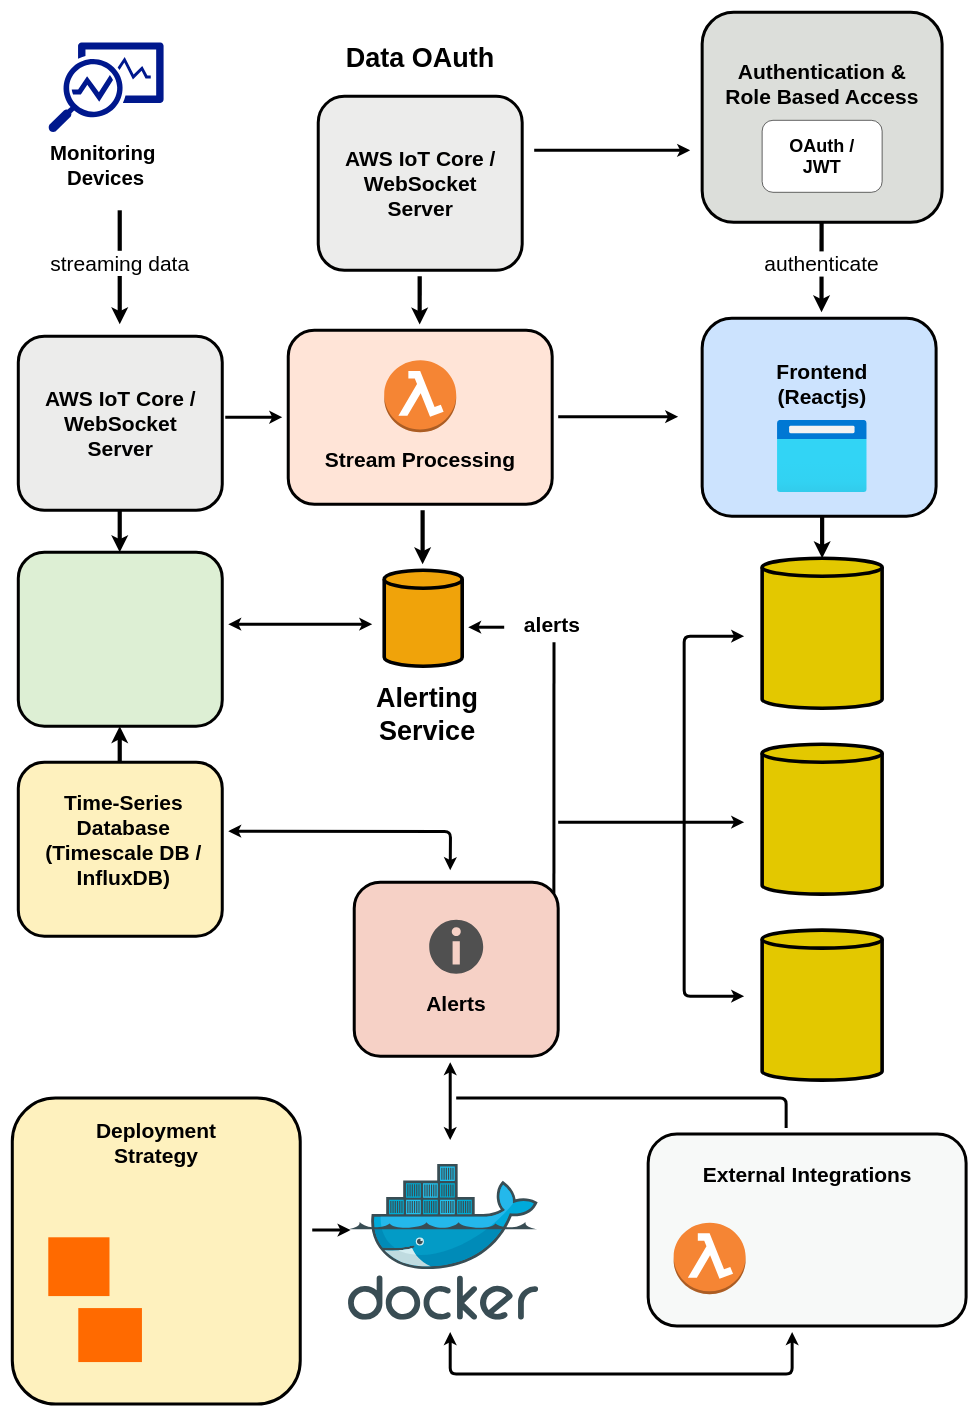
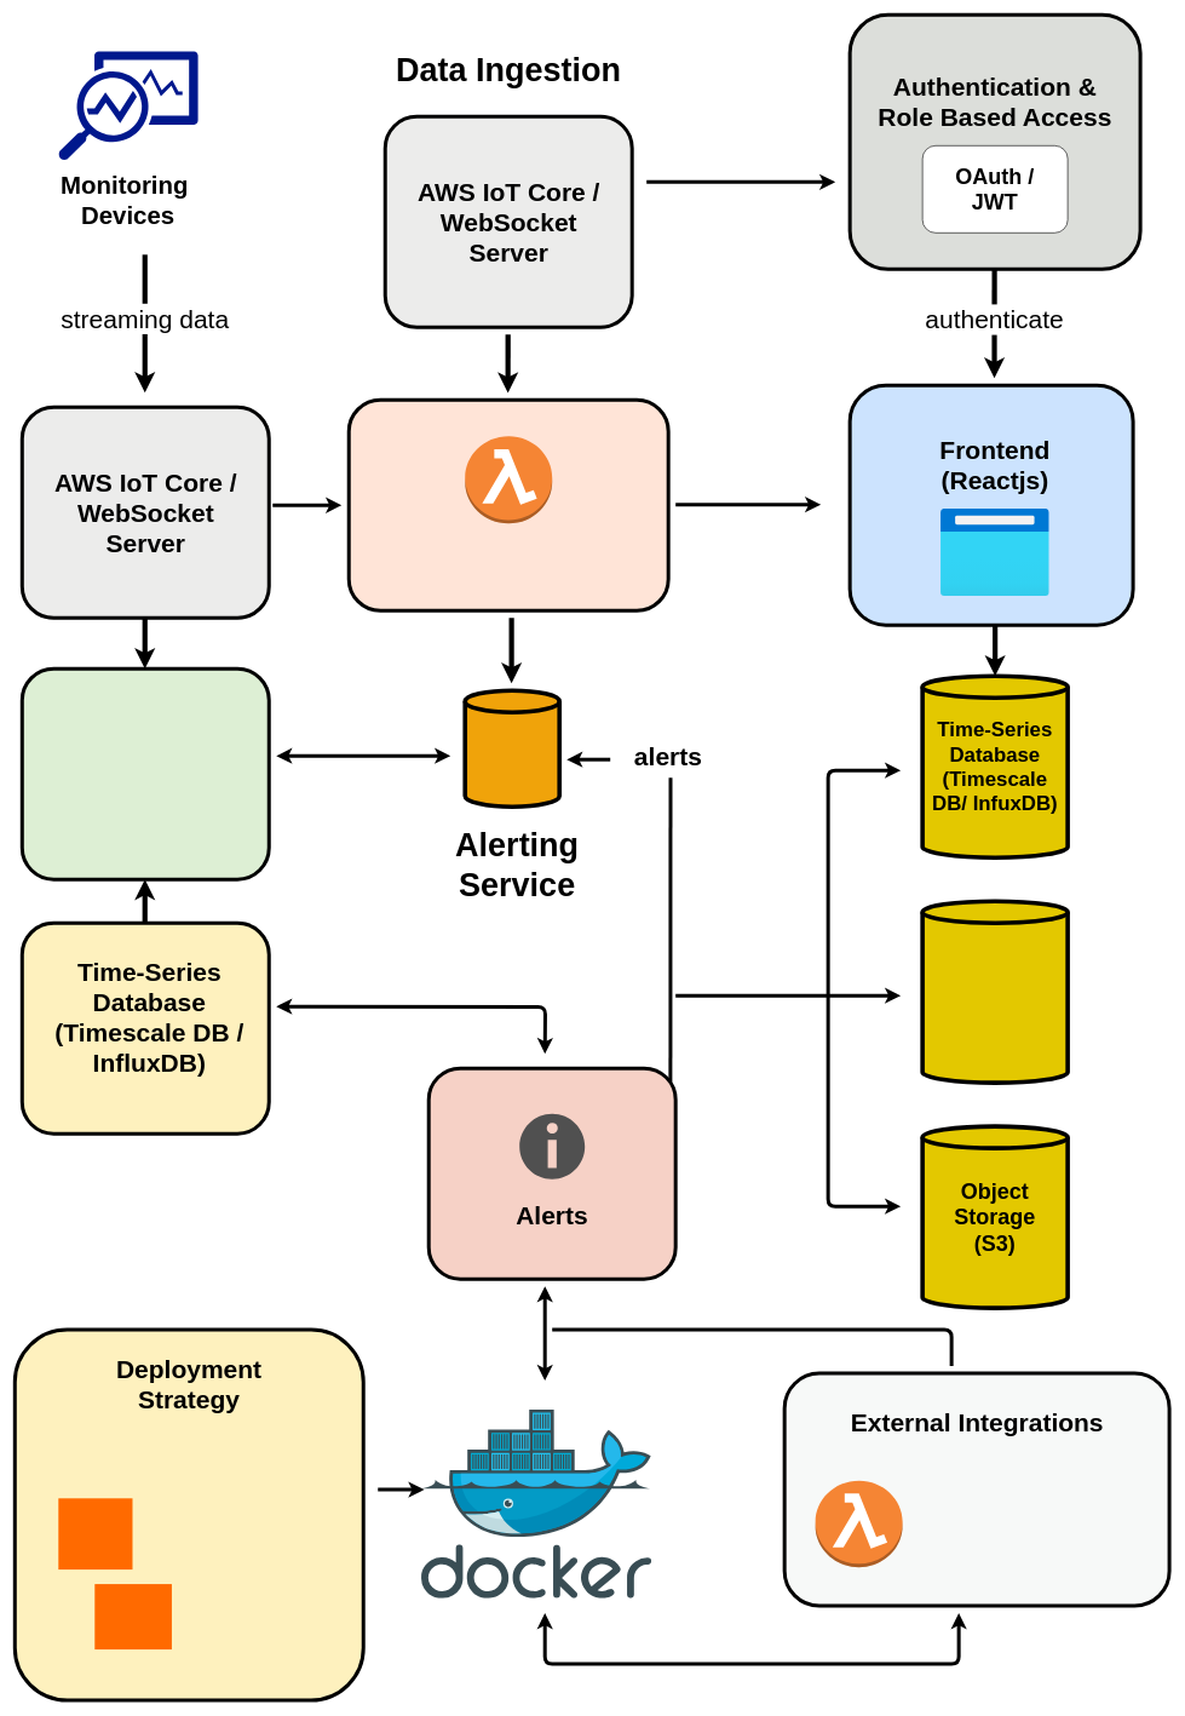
- <mxCell id="16" value="&lt;b&gt;&lt;font style=&quot;font-size: 45px;&quot;&gt;Data OAuth&lt;/font&gt;&lt;/b&gt;" style="text;html=1;align=center;verticalAlign=middle;whiteSpace=wrap;rounded=0;" parent="1" vertex="1"><mxGeometry x="541.25" y="30" width="317.5" height="130" as="geometry" /></mxCell>
+ <mxCell id="16" value="&lt;b&gt;&lt;font style=&quot;font-size: 45px;&quot;&gt;Data Ingestion&lt;/font&gt;&lt;/b&gt;" style="text;html=1;align=center;verticalAlign=middle;whiteSpace=wrap;rounded=0;" parent="1" vertex="1"><mxGeometry x="541.25" y="30" width="317.5" height="130" as="geometry" /></mxCell>
- <mxCell id="28" value="&lt;b&gt;&lt;font style=&quot;font-size: 35px;&quot;&gt;Stream Processing&lt;/font&gt;&lt;/b&gt;" style="text;html=1;align=center;verticalAlign=middle;whiteSpace=wrap;rounded=0;" vertex="1" parent="1"><mxGeometry x="540" y="740" width="320" height="50" as="geometry" /></mxCell>
+ <mxCell id="3" value="&lt;b&gt;&lt;font style=&quot;font-size: 28px;&quot;&gt;Time-Series Database (Timescale DB/ InfuxDB)&lt;/font&gt;&lt;/b&gt;" style="text;html=1;align=center;verticalAlign=middle;whiteSpace=wrap;rounded=0;" parent="1" vertex="1"><mxGeometry x="1280" y="985" width="180" height="140" as="geometry" /></mxCell>
+ <mxCell id="6" value="&lt;b&gt;&lt;font style=&quot;font-size: 30px;&quot;&gt;Object Storage (S3)&lt;/font&gt;&lt;/b&gt;" style="text;html=1;align=center;verticalAlign=middle;whiteSpace=wrap;rounded=0;" parent="1" vertex="1"><mxGeometry x="1300" y="1605" width="140" height="140" as="geometry" /></mxCell>
